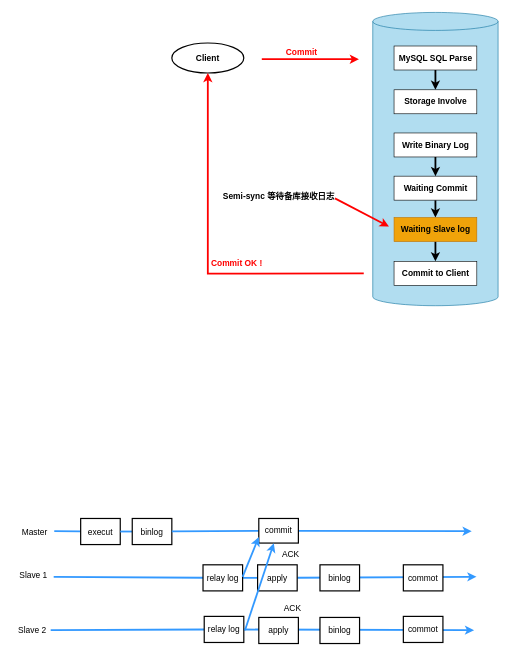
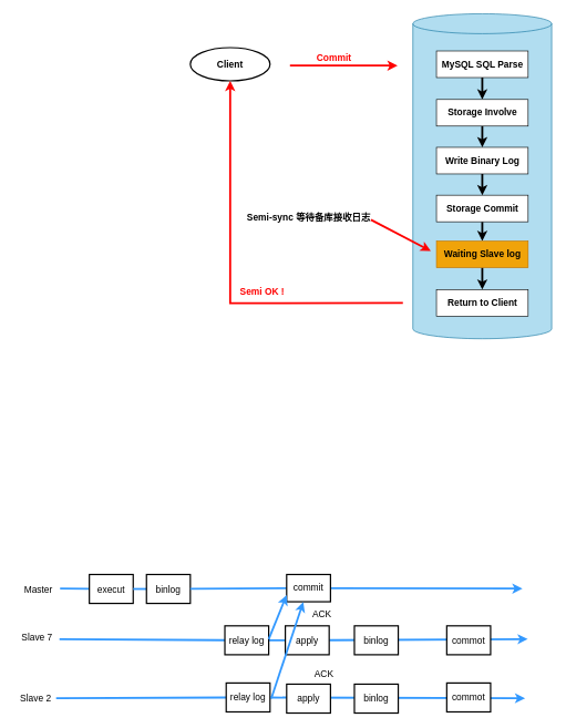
+ <mxCell id="7" value="" style="edgeStyle=orthogonalEdgeStyle;rounded=0;orthogonalLoop=1;jettySize=auto;html=1;strokeWidth=3;fontSize=14;" parent="1" source="8" target="10" edge="1"><mxGeometry relative="1" as="geometry" /></mxCell>
- <mxCell id="12" value="Waiting Commit" style="rounded=0;whiteSpace=wrap;html=1;fontSize=14;fontStyle=1" parent="1" vertex="1"><mxGeometry x="656.5" y="293" width="138" height="40" as="geometry" /></mxCell>
+ <mxCell id="12" value="Storage Commit" style="rounded=0;whiteSpace=wrap;html=1;fontSize=14;fontStyle=1" parent="1" vertex="1"><mxGeometry x="656.5" y="293" width="138" height="40" as="geometry" /></mxCell>
- <mxCell id="19" value="&lt;b&gt;&lt;font color=&quot;#ff0000&quot;&gt;Commit OK !&lt;/font&gt;&lt;/b&gt;" style="text;html=1;align=center;verticalAlign=middle;resizable=0;points=[];autosize=1;strokeColor=none;fillColor=none;fontSize=14;" parent="1" vertex="1"><mxGeometry x="342" y="423" width="104" height="29" as="geometry" /></mxCell>
+ <mxCell id="19" value="&lt;b&gt;&lt;font color=&quot;#ff0000&quot;&gt;Semi OK !&lt;/font&gt;&lt;/b&gt;" style="text;html=1;align=center;verticalAlign=middle;resizable=0;points=[];autosize=1;strokeColor=none;fillColor=none;fontSize=14;" parent="1" vertex="1"><mxGeometry x="342" y="423" width="104" height="29" as="geometry" /></mxCell>
- <mxCell id="14" value="Commit to Client" style="rounded=0;whiteSpace=wrap;html=1;fontSize=14;fontStyle=1" parent="1" vertex="1"><mxGeometry x="656.5" y="435" width="138" height="40" as="geometry" /></mxCell>
+ <mxCell id="14" value="Return to Client" style="rounded=0;whiteSpace=wrap;html=1;fontSize=14;fontStyle=1" parent="1" vertex="1"><mxGeometry x="656.5" y="435" width="138" height="40" as="geometry" /></mxCell>
- <mxCell id="25" value="&lt;font color=&quot;#000000&quot;&gt;Slave 1&lt;/font&gt;" style="text;html=1;align=center;verticalAlign=middle;resizable=0;points=[];autosize=1;strokeColor=none;fillColor=none;fontSize=14;fontColor=#FF0000;" parent="1" vertex="1"><mxGeometry x="22" y="943" width="65" height="29" as="geometry" /></mxCell>
+ <mxCell id="25" value="&lt;font color=&quot;#000000&quot;&gt;Slave 7&lt;/font&gt;" style="text;html=1;align=center;verticalAlign=middle;resizable=0;points=[];autosize=1;strokeColor=none;fillColor=none;fontSize=14;fontColor=#FF0000;" parent="1" vertex="1"><mxGeometry x="22" y="943" width="65" height="29" as="geometry" /></mxCell>
